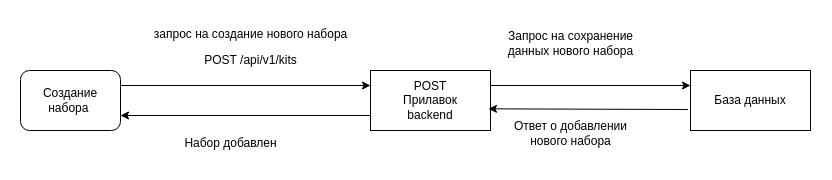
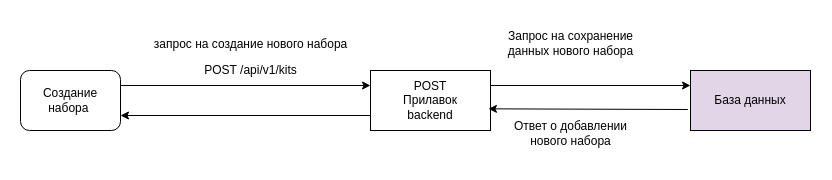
- <mxCell id="9" value="&lt;div&gt;запрос на создание нового набора&lt;/div&gt;&lt;div&gt;&lt;p class=&quot;MsoNormal&quot;&gt;POST /api/v1/kits&lt;/p&gt;&lt;/div&gt;&lt;div&gt;&lt;br&gt;&lt;/div&gt;" style="text;html=1;align=center;verticalAlign=middle;resizable=0;points=[];autosize=1;strokeColor=none;fillColor=none;" vertex="1" parent="1"><mxGeometry x="140" y="20" width="220" height="80" as="geometry" /></mxCell>
+ <mxCell id="9" value="&lt;div&gt;запрос на создание нового набора&lt;/div&gt;&lt;div&gt;&lt;p class=&quot;MsoNormal&quot;&gt;POST /api/v1/kits&lt;/p&gt;&lt;/div&gt;&lt;div&gt;&lt;br&gt;&lt;/div&gt;" style="text;html=1;align=center;verticalAlign=middle;resizable=0;points=[];autosize=1;strokeColor=none;fillColor=none;" vertex="1" parent="1"><mxGeometry x="140" y="30" width="220" height="80" as="geometry" /></mxCell>
- <mxCell id="4" value="База данных" style="rounded=0;whiteSpace=wrap;html=1;" vertex="1" parent="1"><mxGeometry x="690" y="70" width="120" height="60" as="geometry" /></mxCell>
+ <mxCell id="4" value="База данных" style="rounded=0;whiteSpace=wrap;html=1;fillColor=#e1d5e7;" vertex="1" parent="1"><mxGeometry x="690" y="70" width="120" height="60" as="geometry" /></mxCell>
- <mxCell id="12" value="Набор добавлен" style="text;html=1;align=center;verticalAlign=middle;resizable=0;points=[];autosize=1;strokeColor=none;fillColor=none;" vertex="1" parent="1"><mxGeometry x="170" y="128" width="120" height="30" as="geometry" /></mxCell>
